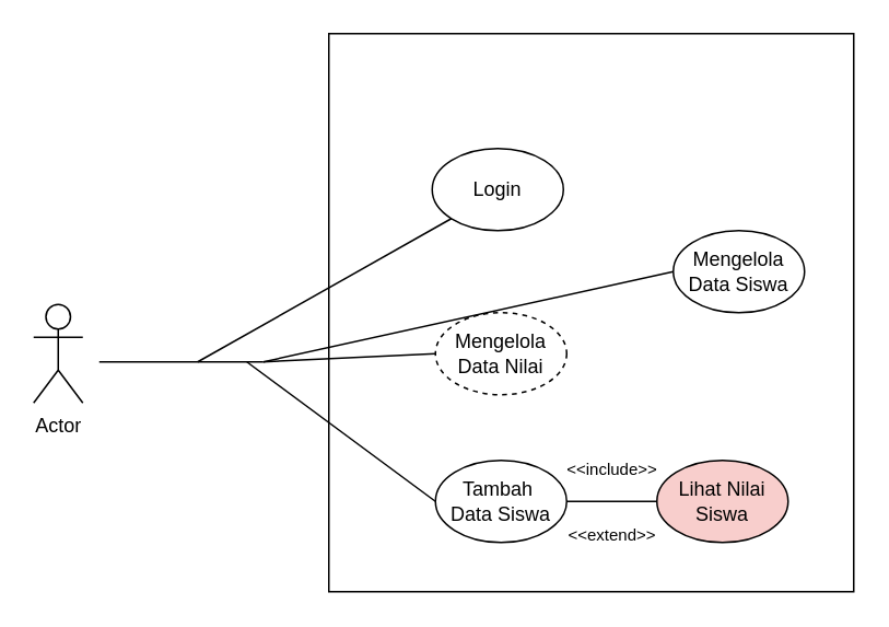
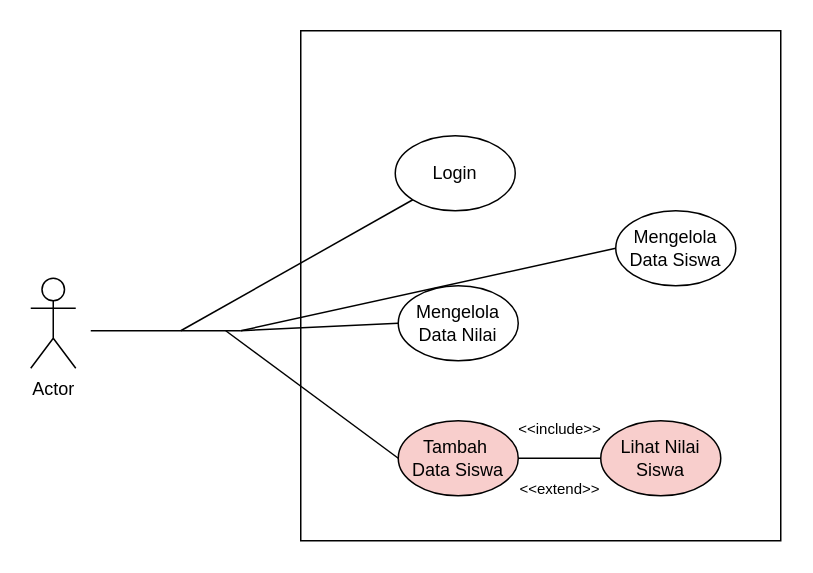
- <mxCell id="5" value="Mengelola Data Nilai" style="ellipse;whiteSpace=wrap;html=1;dashed=1;" vertex="1" parent="1"><mxGeometry x="265" y="190" width="80" height="50" as="geometry" /></mxCell>
+ <mxCell id="5" value="Mengelola Data Nilai" style="ellipse;whiteSpace=wrap;html=1;" vertex="1" parent="1"><mxGeometry x="265" y="190" width="80" height="50" as="geometry" /></mxCell>
- <mxCell id="6" value="Tambah&amp;nbsp;&lt;div&gt;Data Siswa&lt;/div&gt;" style="ellipse;whiteSpace=wrap;html=1;" vertex="1" parent="1"><mxGeometry x="265" y="280" width="80" height="50" as="geometry" /></mxCell>
+ <mxCell id="6" value="Tambah&amp;nbsp;&lt;div&gt;Data Siswa&lt;/div&gt;" style="ellipse;whiteSpace=wrap;html=1;fillColor=#f8cecc;" vertex="1" parent="1"><mxGeometry x="265" y="280" width="80" height="50" as="geometry" /></mxCell>
